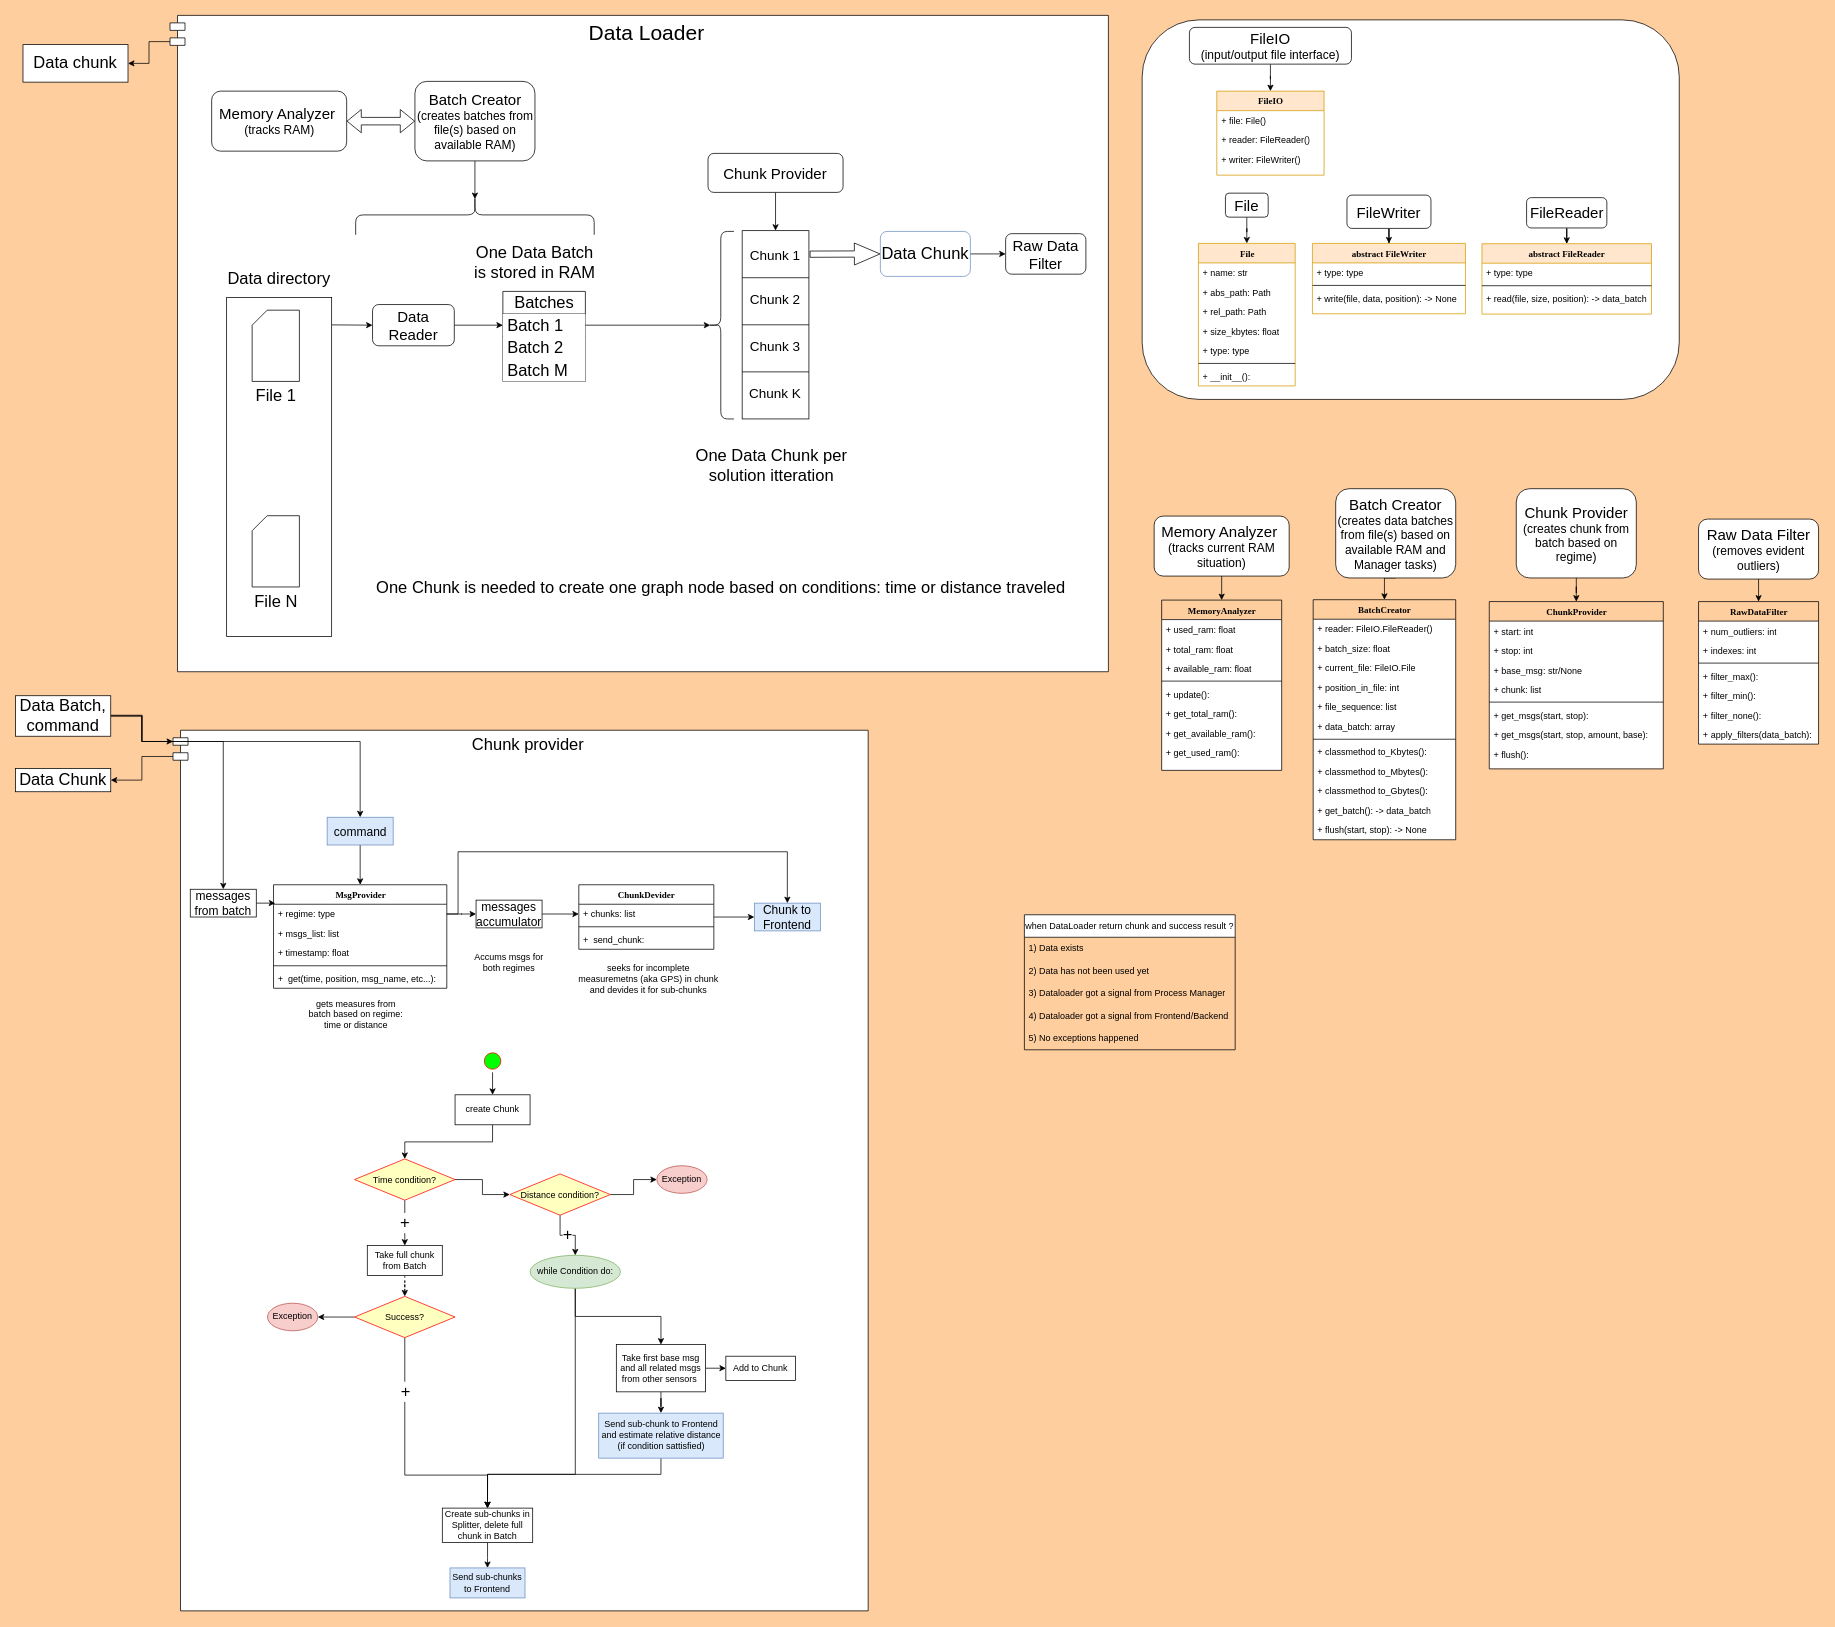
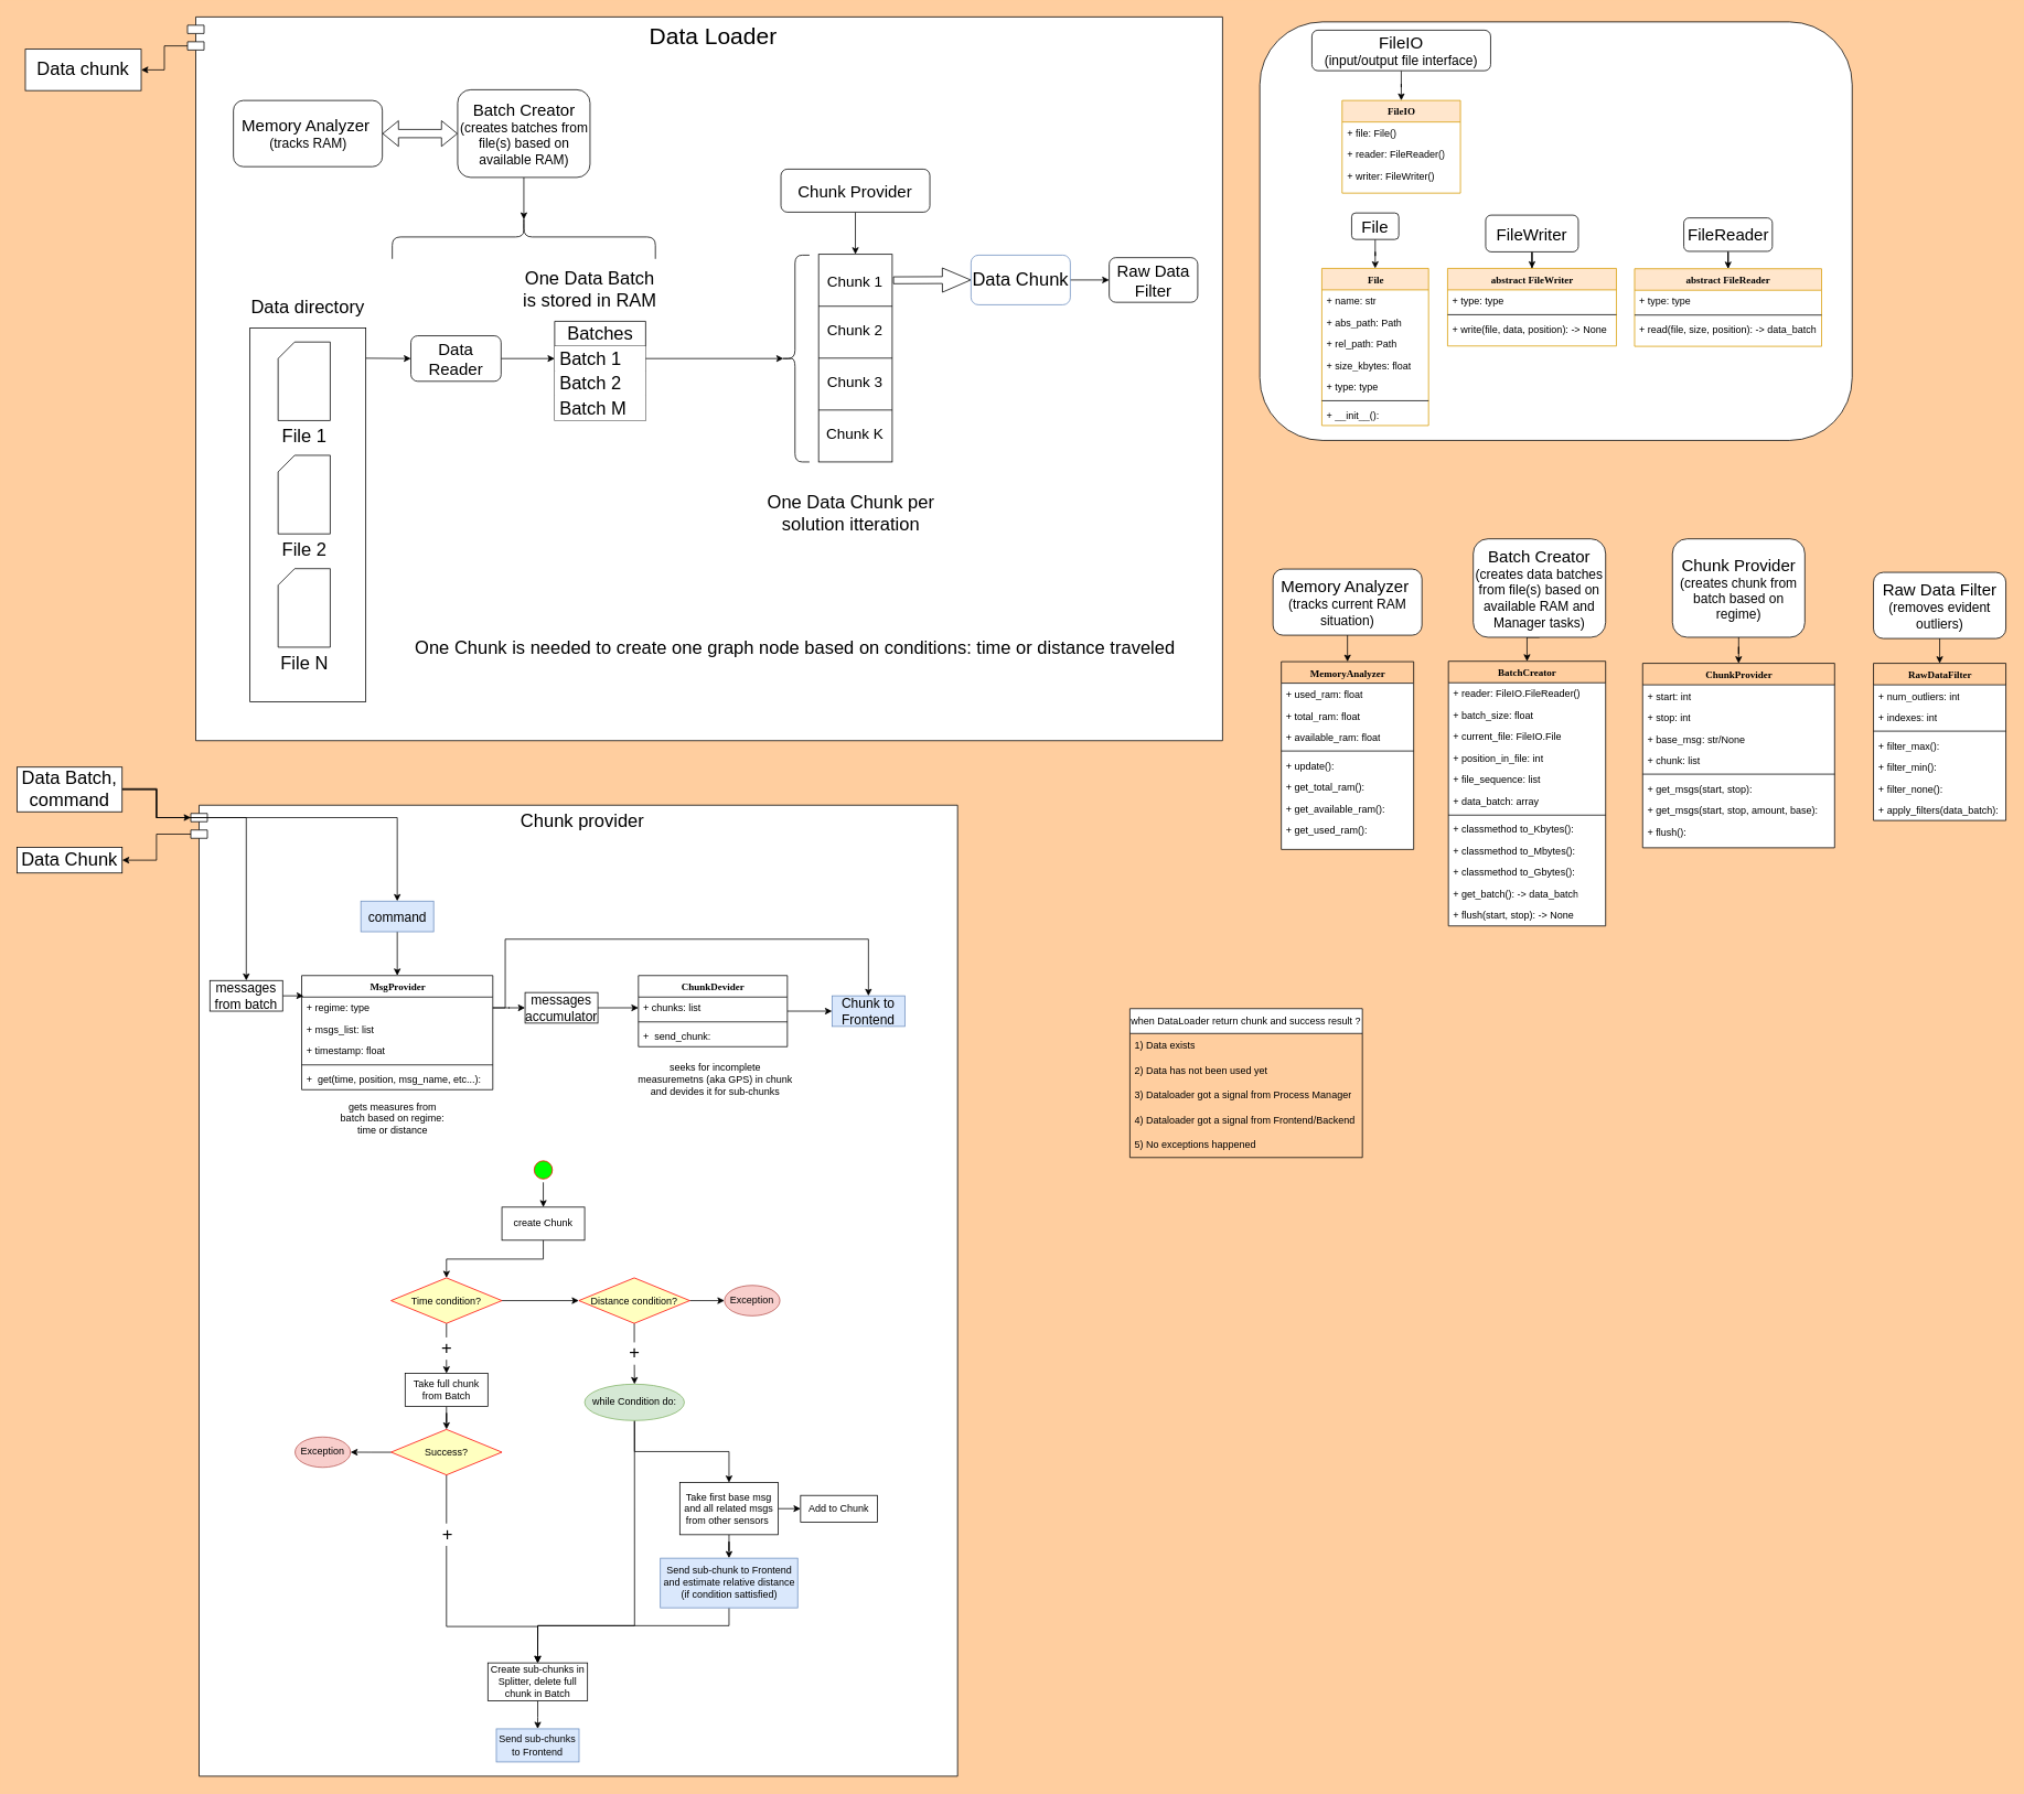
+ <mxCell id="63" value="&lt;font style=&quot;font-size: 22px;&quot;&gt;File 2&lt;/font&gt;" style="verticalLabelPosition=bottom;verticalAlign=top;html=1;shape=card;whiteSpace=wrap;size=20;arcSize=12;" parent="1" vertex="1"><mxGeometry x="335.5" y="550" width="63" height="95" as="geometry" /></mxCell>
- <mxCell id="169" value="Accums msgs for both regimes" style="text;html=1;strokeColor=none;fillColor=none;align=center;verticalAlign=middle;whiteSpace=wrap;rounded=0;" parent="1" vertex="1"><mxGeometry x="623" y="1256" width="110" height="54" as="geometry" /></mxCell>
- <mxCell id="160" value="Distance condition?" style="rhombus;fillColor=#ffffc0;strokeColor=#ff0000;" parent="1" vertex="1"><mxGeometry x="679" y="1564.5" width="134" height="55" as="geometry" /></mxCell>
+ <mxCell id="160" value="Distance condition?" style="rhombus;fillColor=#ffffc0;strokeColor=#ff0000;" parent="1" vertex="1"><mxGeometry x="699" y="1544.5" width="134" height="55" as="geometry" /></mxCell>
- <mxCell id="144" style="edgeStyle=orthogonalEdgeStyle;rounded=0;orthogonalLoop=1;jettySize=auto;html=1;entryX=0.5;entryY=0;entryDx=0;entryDy=0;dashed=1;" parent="1" source="145" target="149" edge="1"><mxGeometry relative="1" as="geometry" /></mxCell>
+ <mxCell id="144" style="edgeStyle=orthogonalEdgeStyle;rounded=0;orthogonalLoop=1;jettySize=auto;html=1;entryX=0.5;entryY=0;entryDx=0;entryDy=0;" parent="1" source="145" target="149" edge="1"><mxGeometry relative="1" as="geometry" /></mxCell>
